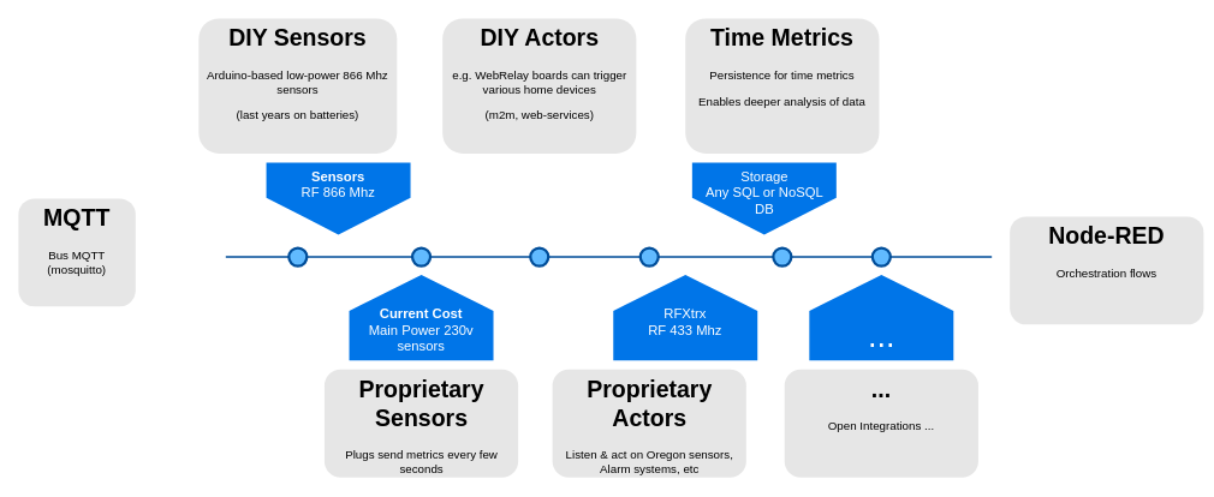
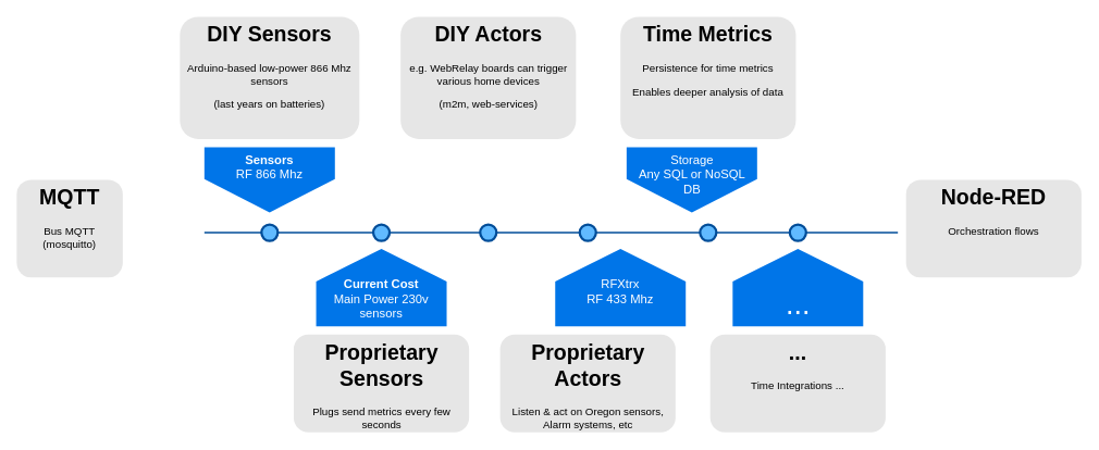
- <mxCell id="3" value="&lt;div&gt;&lt;b&gt;Sensors&lt;/b&gt;&lt;/div&gt;&lt;div&gt;RF 866 Mhz&lt;/div&gt;" style="shape=offPageConnector;whiteSpace=wrap;html=1;fillColor=#0075E8;fontSize=15;fontColor=#FFFFFF;size=0.509;verticalAlign=top;strokeColor=none;" parent="1" vertex="1"><mxGeometry x="295" y="180" width="160" height="80" as="geometry" /></mxCell>
+ <mxCell id="3" value="&lt;div&gt;&lt;b&gt;Sensors&lt;/b&gt;&lt;/div&gt;&lt;div&gt;RF 866 Mhz&lt;/div&gt;" style="shape=offPageConnector;whiteSpace=wrap;html=1;fillColor=#0075E8;fontSize=15;fontColor=#FFFFFF;size=0.509;verticalAlign=top;strokeColor=none;" parent="1" vertex="1"><mxGeometry x="250" y="180" width="160" height="80" as="geometry" /></mxCell>
- <mxCell id="15" value="&lt;h1&gt;Node-RED&lt;br&gt;&lt;/h1&gt;&lt;p&gt;Orchestration flows&lt;br&gt;&lt;/p&gt;" style="text;html=1;spacing=5;spacingTop=-20;whiteSpace=wrap;overflow=hidden;strokeColor=none;strokeWidth=3;fillColor=#E6E6E6;fontSize=13;fontColor=#000000;align=center;rounded=1;" vertex="1" parent="1"><mxGeometry x="1120" y="240" width="215" height="120" as="geometry" /></mxCell>
+ <mxCell id="15" value="&lt;h1&gt;Node-RED&lt;br&gt;&lt;/h1&gt;&lt;p&gt;Orchestration flows&lt;br&gt;&lt;/p&gt;" style="text;html=1;spacing=5;spacingTop=-20;whiteSpace=wrap;overflow=hidden;strokeColor=none;strokeWidth=3;fillColor=#E6E6E6;fontSize=13;fontColor=#000000;align=center;rounded=1;" vertex="1" parent="1"><mxGeometry x="1110" y="220" width="215" height="120" as="geometry" /></mxCell>
- <mxCell id="20" value="&lt;h1&gt;...&lt;/h1&gt;&lt;p&gt;Open Integrations ...&lt;br&gt;&lt;/p&gt;" style="text;html=1;spacing=5;spacingTop=-20;whiteSpace=wrap;overflow=hidden;strokeColor=none;strokeWidth=3;fillColor=#E6E6E6;fontSize=13;fontColor=#000000;align=center;rounded=1;" vertex="1" parent="1"><mxGeometry x="870" y="410" width="215" height="120" as="geometry" /></mxCell>
+ <mxCell id="20" value="&lt;h1&gt;...&lt;/h1&gt;&lt;p&gt;Time Integrations ...&lt;br&gt;&lt;/p&gt;" style="text;html=1;spacing=5;spacingTop=-20;whiteSpace=wrap;overflow=hidden;strokeColor=none;strokeWidth=3;fillColor=#E6E6E6;fontSize=13;fontColor=#000000;align=center;rounded=1;" vertex="1" parent="1"><mxGeometry x="870" y="410" width="215" height="120" as="geometry" /></mxCell>
